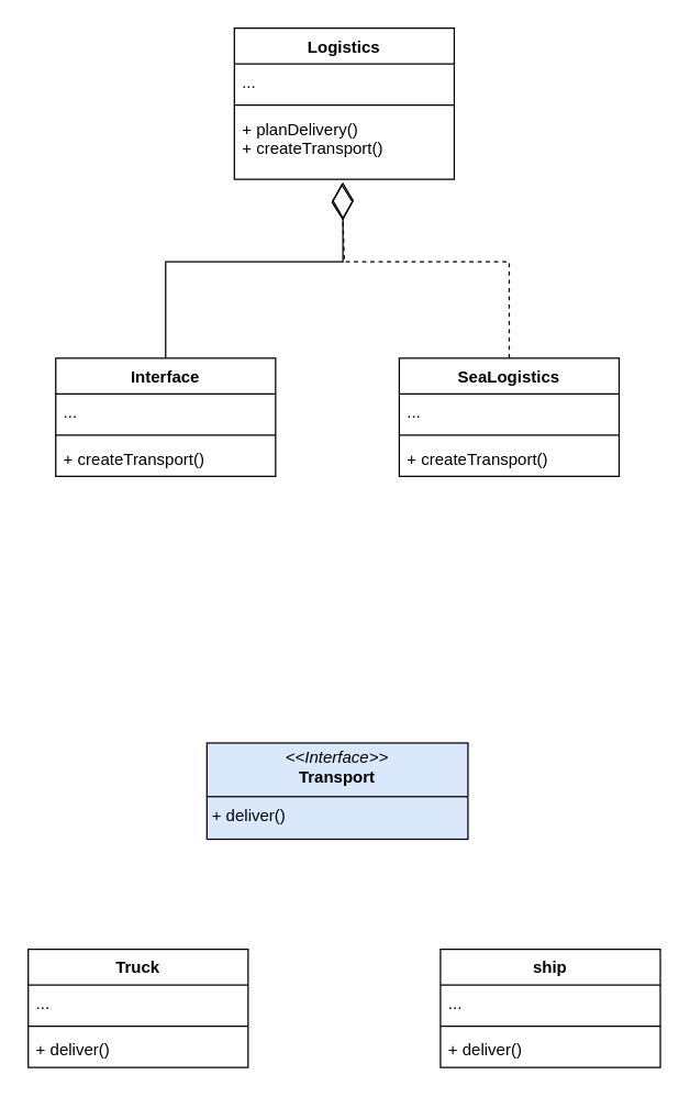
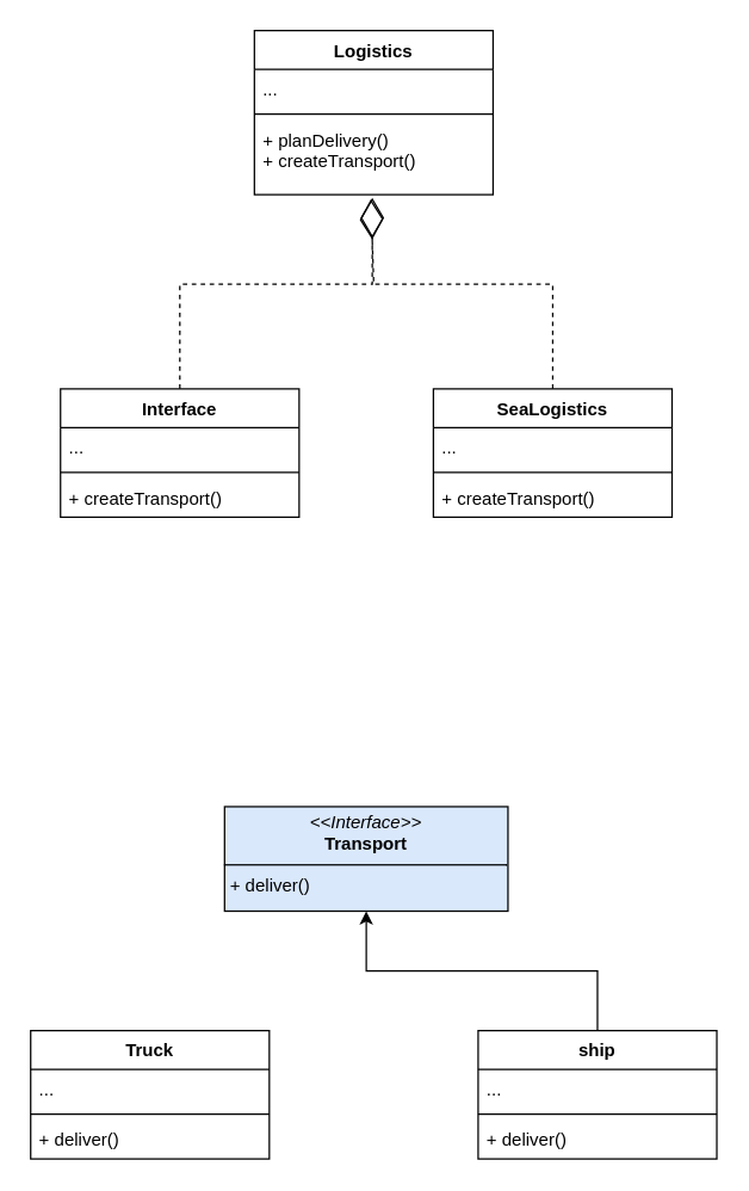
- <mxCell id="14" value="" style="endArrow=diamondThin;endFill=0;endSize=24;html=1;rounded=0;entryX=0.494;entryY=1.04;entryDx=0;entryDy=0;entryPerimeter=0;exitX=0.5;exitY=0;exitDx=0;exitDy=0;" parent="1" source="2" target="13" edge="1"><mxGeometry width="160" relative="1" as="geometry"><mxPoint x="260" y="160" as="sourcePoint" /><mxPoint x="420" y="160" as="targetPoint" /><Array as="points"><mxPoint x="120" y="190" /><mxPoint x="249" y="190" /></Array></mxGeometry></mxCell>
+ <mxCell id="14" value="" style="endArrow=diamondThin;endFill=0;endSize=24;html=1;rounded=0;entryX=0.494;entryY=1.04;entryDx=0;entryDy=0;entryPerimeter=0;exitX=0.5;exitY=0;exitDx=0;exitDy=0;dashed=1;" parent="1" source="2" target="13" edge="1"><mxGeometry width="160" relative="1" as="geometry"><mxPoint x="260" y="160" as="sourcePoint" /><mxPoint x="420" y="160" as="targetPoint" /><Array as="points"><mxPoint x="120" y="190" /><mxPoint x="249" y="190" /></Array></mxGeometry></mxCell>
+ <mxCell id="21" style="edgeStyle=orthogonalEdgeStyle;rounded=0;orthogonalLoop=1;jettySize=auto;html=1;entryX=0.5;entryY=1;entryDx=0;entryDy=0;" edge="1" parent="1" source="22" target="16"><mxGeometry relative="1" as="geometry" /></mxCell>
